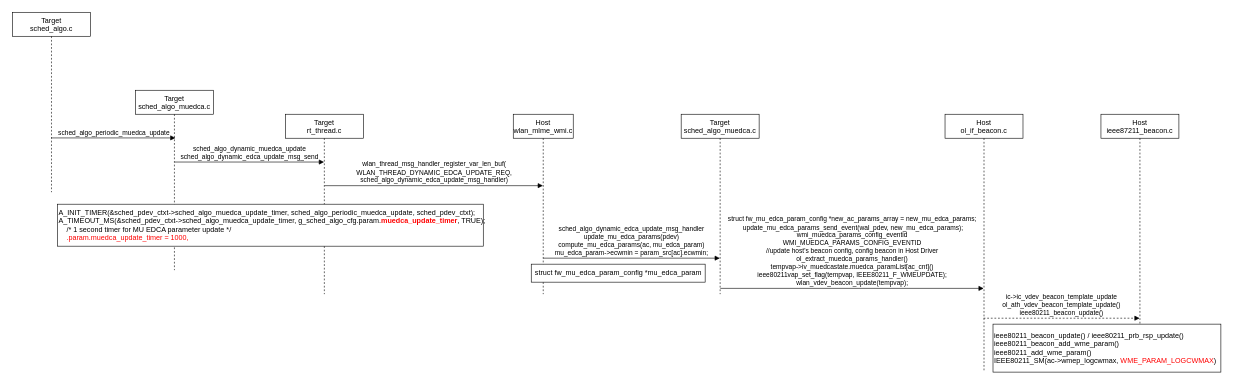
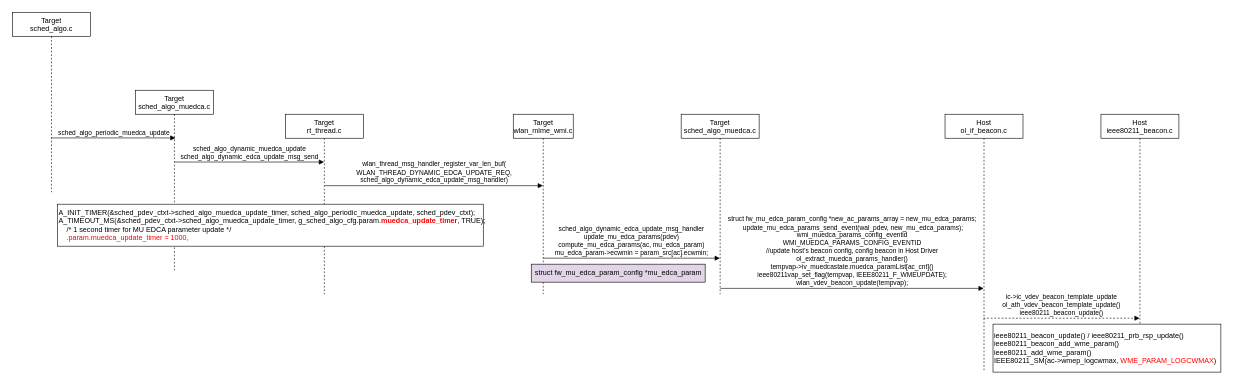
- <mxCell id="3" value="Host&#10;wlan_mlme_wmi.c" style="shape=umlLifeline;perimeter=lifelinePerimeter;container=1;collapsible=0;recursiveResize=0;rounded=0;shadow=0;strokeWidth=1;" parent="1" vertex="1"><mxGeometry x="855" y="190" width="100" height="300" as="geometry" /></mxCell>
+ <mxCell id="3" value="Target&#10;wlan_mlme_wmi.c" style="shape=umlLifeline;perimeter=lifelinePerimeter;container=1;collapsible=0;recursiveResize=0;rounded=0;shadow=0;strokeWidth=1;" parent="1" vertex="1"><mxGeometry x="855" y="190" width="100" height="300" as="geometry" /></mxCell>
- <mxCell id="15" value="Host&#10;ieee87211_beacon.c" style="shape=umlLifeline;perimeter=lifelinePerimeter;container=1;collapsible=0;recursiveResize=0;rounded=0;shadow=0;strokeWidth=1;" vertex="1" parent="1"><mxGeometry x="1835" y="190" width="130" height="430" as="geometry" /></mxCell>
+ <mxCell id="15" value="Host&#10;ieee80211_beacon.c" style="shape=umlLifeline;perimeter=lifelinePerimeter;container=1;collapsible=0;recursiveResize=0;rounded=0;shadow=0;strokeWidth=1;" vertex="1" parent="1"><mxGeometry x="1835" y="190" width="130" height="430" as="geometry" /></mxCell>
- <mxCell id="9" value="struct fw_mu_edca_param_config *mu_edca_param" style="html=1;" parent="1" vertex="1"><mxGeometry x="885" y="440" width="290" height="30" as="geometry" /></mxCell>
+ <mxCell id="9" value="struct fw_mu_edca_param_config *mu_edca_param" style="html=1;fillColor=#e1d5e7;" parent="1" vertex="1"><mxGeometry x="885" y="440" width="290" height="30" as="geometry" /></mxCell>
